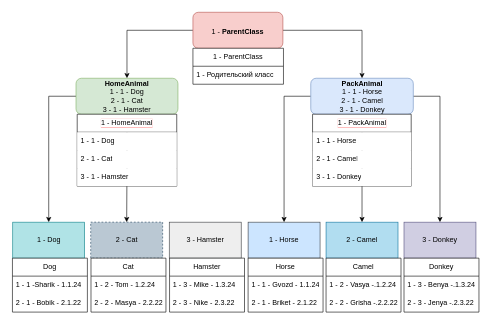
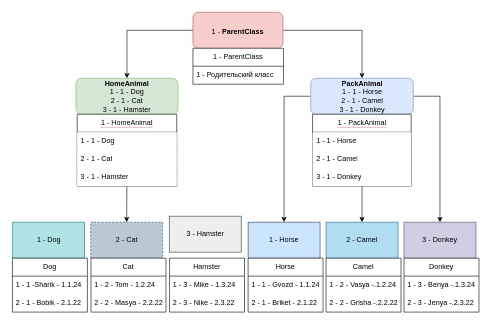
- <mxCell id="5" style="edgeStyle=orthogonalEdgeStyle;rounded=0;orthogonalLoop=1;jettySize=auto;html=1;exitX=0;exitY=0.5;exitDx=0;exitDy=0;entryX=0.5;entryY=0;entryDx=0;entryDy=0;" parent="1" source="7" target="12" edge="1"><mxGeometry relative="1" as="geometry" /></mxCell>
- <mxCell id="14" value="3 - Hamster" style="rounded=0;whiteSpace=wrap;html=1;fillColor=#eeeeee;strokeColor=#36393d;" parent="1" vertex="1"><mxGeometry x="281.5" y="370" width="120" height="60" as="geometry" /></mxCell>
+ <mxCell id="14" value="3 - Hamster" style="rounded=0;whiteSpace=wrap;html=1;fillColor=#eeeeee;strokeColor=#36393d;" parent="1" vertex="1"><mxGeometry x="281.5" y="360" width="120" height="60" as="geometry" /></mxCell>
